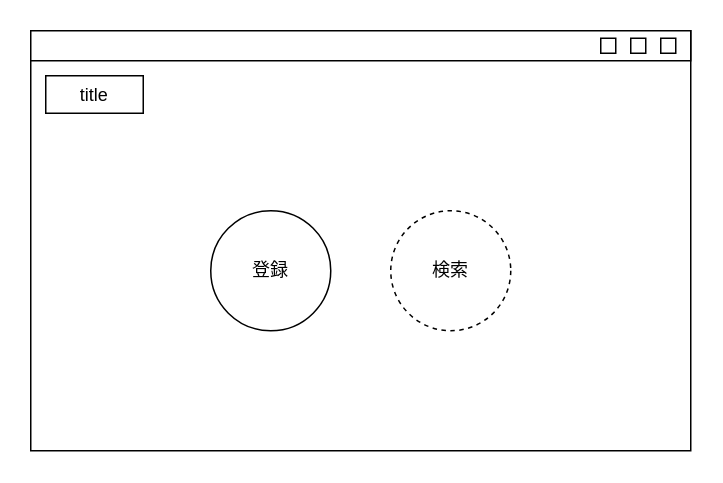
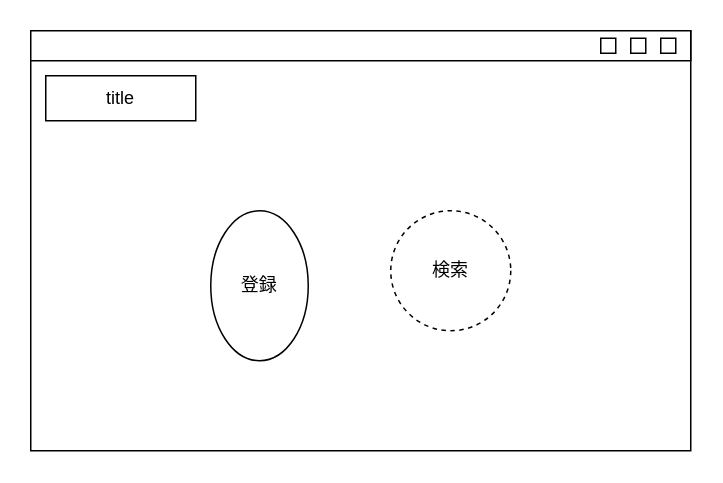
- <mxCell id="7" value="title" style="rounded=0;whiteSpace=wrap;html=1;" vertex="1" parent="1"><mxGeometry x="30" y="50" width="65" height="25" as="geometry" /></mxCell>
+ <mxCell id="7" value="title" style="rounded=0;whiteSpace=wrap;html=1;" vertex="1" parent="1"><mxGeometry x="30" y="50" width="100" height="30" as="geometry" /></mxCell>
- <mxCell id="8" value="登録" style="ellipse;whiteSpace=wrap;html=1;aspect=fixed;" vertex="1" parent="1"><mxGeometry x="140" y="140" width="80" height="80" as="geometry" /></mxCell>
+ <mxCell id="8" value="登録" style="ellipse;whiteSpace=wrap;html=1;aspect=fixed;" vertex="1" parent="1"><mxGeometry x="140" y="140" width="65" height="100" as="geometry" /></mxCell>
